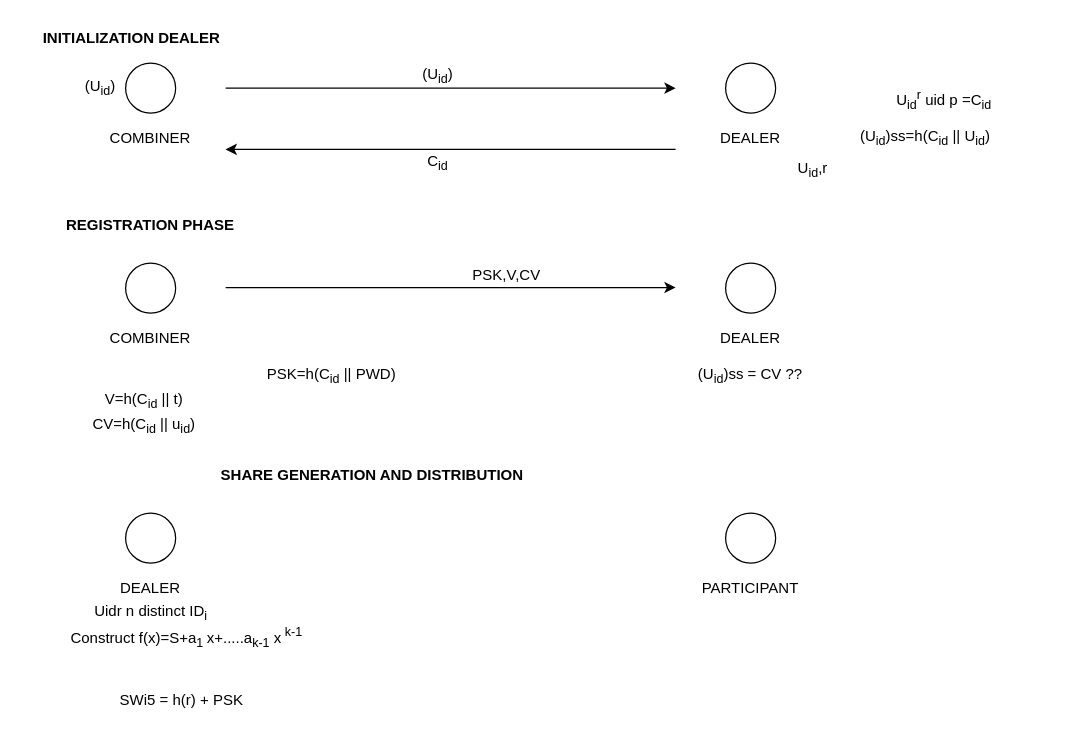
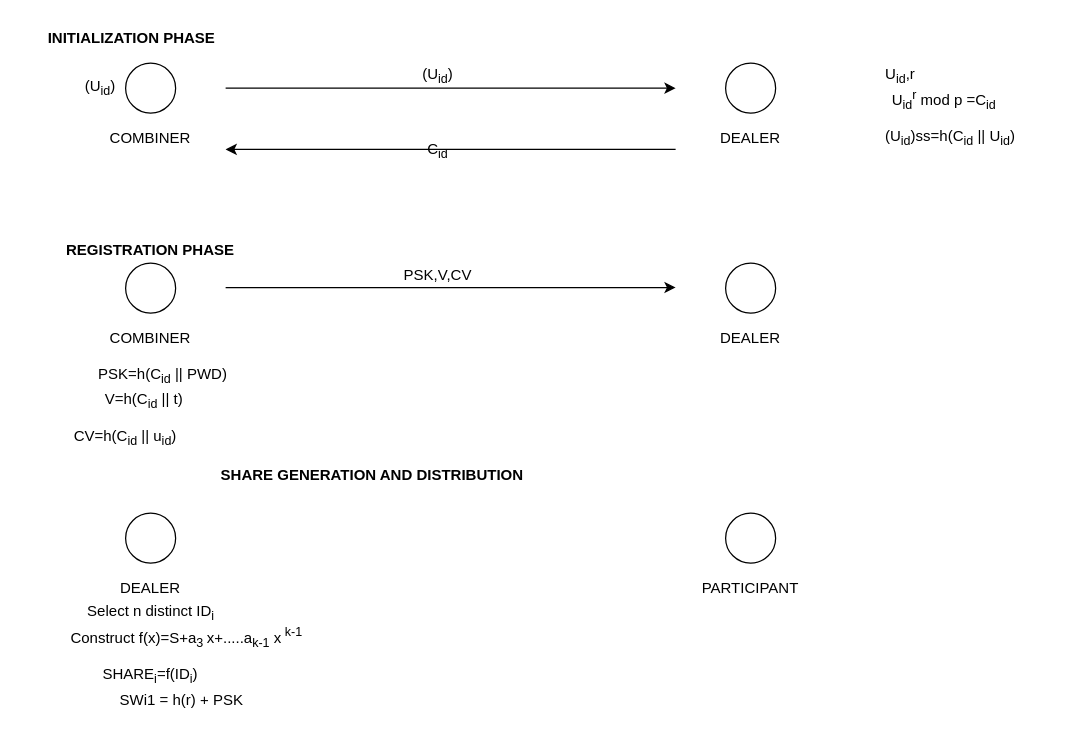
- <mxCell id="2" value="&lt;b&gt;INITIALIZATION DEALER&lt;/b&gt;" style="text;html=1;strokeColor=none;fillColor=none;align=center;verticalAlign=middle;whiteSpace=wrap;rounded=0;" vertex="1" parent="1"><mxGeometry y="20" width="170" height="20" as="geometry" x="20" /></mxCell>
+ <mxCell id="2" value="&lt;b&gt;INITIALIZATION PHASE&lt;/b&gt;" style="text;html=1;strokeColor=none;fillColor=none;align=center;verticalAlign=middle;whiteSpace=wrap;rounded=0;" vertex="1" parent="1"><mxGeometry y="20" width="170" height="20" as="geometry" x="20" /></mxCell>
- <mxCell id="11" value="U&lt;sub&gt;id&lt;/sub&gt;&lt;sup&gt;r&lt;/sup&gt; uid p =C&lt;sub&gt;id&lt;/sub&gt;" style="text;html=1;strokeColor=none;fillColor=none;align=center;verticalAlign=middle;whiteSpace=wrap;rounded=0;" vertex="1" parent="1"><mxGeometry x="680" y="70" width="150" height="20" as="geometry" /></mxCell>
+ <mxCell id="11" value="U&lt;sub&gt;id&lt;/sub&gt;&lt;sup&gt;r&lt;/sup&gt; mod p =C&lt;sub&gt;id&lt;/sub&gt;" style="text;html=1;strokeColor=none;fillColor=none;align=center;verticalAlign=middle;whiteSpace=wrap;rounded=0;" vertex="1" parent="1"><mxGeometry x="680" y="70" width="150" height="20" as="geometry" /></mxCell>
- <mxCell id="12" value="(U&lt;sub&gt;id&lt;/sub&gt;)ss=h(C&lt;sub&gt;id&lt;/sub&gt; || U&lt;sub&gt;id&lt;/sub&gt;)" style="text;html=1;strokeColor=none;fillColor=none;align=center;verticalAlign=middle;whiteSpace=wrap;rounded=0;" vertex="1" parent="1"><mxGeometry x="680" y="100" width="120" height="20" as="geometry" /></mxCell>
+ <mxCell id="12" value="(U&lt;sub&gt;id&lt;/sub&gt;)ss=h(C&lt;sub&gt;id&lt;/sub&gt; || U&lt;sub&gt;id&lt;/sub&gt;)" style="text;html=1;strokeColor=none;fillColor=none;align=center;verticalAlign=middle;whiteSpace=wrap;rounded=0;" vertex="1" parent="1"><mxGeometry x="700" y="100" width="120" height="20" as="geometry" /></mxCell>
- <mxCell id="14" value="C&lt;sub&gt;id&lt;/sub&gt;" style="text;html=1;strokeColor=none;fillColor=none;align=center;verticalAlign=middle;whiteSpace=wrap;rounded=0;" vertex="1" parent="1"><mxGeometry x="305" y="120" width="90" height="20" as="geometry" /></mxCell>
+ <mxCell id="14" value="C&lt;sub&gt;id&lt;/sub&gt;" style="text;html=1;strokeColor=none;fillColor=none;align=center;verticalAlign=middle;whiteSpace=wrap;rounded=0;" vertex="1" parent="1"><mxGeometry x="305" y="110" width="90" height="20" as="geometry" /></mxCell>
- <mxCell id="9" value="U&lt;sub&gt;id&lt;/sub&gt;,r" style="text;html=1;strokeColor=none;fillColor=none;align=center;verticalAlign=middle;whiteSpace=wrap;rounded=0;" vertex="1" parent="1"><mxGeometry x="630" y="125" width="40" height="20" as="geometry" /></mxCell>
+ <mxCell id="9" value="U&lt;sub&gt;id&lt;/sub&gt;,r" style="text;html=1;strokeColor=none;fillColor=none;align=center;verticalAlign=middle;whiteSpace=wrap;rounded=0;" vertex="1" parent="1"><mxGeometry x="700" y="50" width="40" height="20" as="geometry" /></mxCell>
- <mxCell id="15" value="&lt;b&gt;REGISTRATION PHASE&lt;/b&gt;" style="text;html=1;strokeColor=none;fillColor=none;align=center;verticalAlign=middle;whiteSpace=wrap;rounded=0;" vertex="1" parent="1"><mxGeometry x="35" y="170" width="170" height="20" as="geometry" /></mxCell>
+ <mxCell id="15" value="&lt;b&gt;REGISTRATION PHASE&lt;/b&gt;" style="text;html=1;strokeColor=none;fillColor=none;align=center;verticalAlign=middle;whiteSpace=wrap;rounded=0;" vertex="1" parent="1"><mxGeometry x="35" y="190" width="170" height="20" as="geometry" /></mxCell>
- <mxCell id="20" value="PSK,V,CV" style="text;html=1;strokeColor=none;fillColor=none;align=center;verticalAlign=middle;whiteSpace=wrap;rounded=0;" vertex="1" parent="1"><mxGeometry x="385" y="210" width="40" height="20" as="geometry" /></mxCell>
+ <mxCell id="20" value="PSK,V,CV" style="text;html=1;strokeColor=none;fillColor=none;align=center;verticalAlign=middle;whiteSpace=wrap;rounded=0;" vertex="1" parent="1"><mxGeometry x="330" y="210" width="40" height="20" as="geometry" /></mxCell>
- <mxCell id="21" value="PSK=h(C&lt;sub&gt;id&lt;/sub&gt; || PWD)" style="text;html=1;strokeColor=none;fillColor=none;align=center;verticalAlign=middle;whiteSpace=wrap;rounded=0;" vertex="1" parent="1"><mxGeometry x="195" y="290" width="140" height="20" as="geometry" /></mxCell>
+ <mxCell id="21" value="PSK=h(C&lt;sub&gt;id&lt;/sub&gt; || PWD)" style="text;html=1;strokeColor=none;fillColor=none;align=center;verticalAlign=middle;whiteSpace=wrap;rounded=0;" vertex="1" parent="1"><mxGeometry x="60" y="290" width="140" height="20" as="geometry" /></mxCell>
- <mxCell id="25" value="(U&lt;sub&gt;id&lt;/sub&gt;)ss = CV ??" style="text;html=1;strokeColor=none;fillColor=none;align=center;verticalAlign=middle;whiteSpace=wrap;rounded=0;" vertex="1" parent="1"><mxGeometry x="545" y="290" width="110" height="20" as="geometry" /></mxCell>
- <mxCell id="24" value="CV=h(C&lt;sub&gt;id&lt;/sub&gt; || u&lt;sub&gt;id&lt;/sub&gt;)" style="text;html=1;strokeColor=none;fillColor=none;align=center;verticalAlign=middle;whiteSpace=wrap;rounded=0;" vertex="1" parent="1"><mxGeometry x="60" y="330" width="110" height="20" as="geometry" /></mxCell>
+ <mxCell id="24" value="CV=h(C&lt;sub&gt;id&lt;/sub&gt; || u&lt;sub&gt;id&lt;/sub&gt;)" style="text;html=1;strokeColor=none;fillColor=none;align=center;verticalAlign=middle;whiteSpace=wrap;rounded=0;" vertex="1" parent="1"><mxGeometry x="45" y="340" width="110" height="20" as="geometry" /></mxCell>
- <mxCell id="31" value="Uidr n distinct ID&lt;sub&gt;i&lt;/sub&gt;" style="text;html=1;strokeColor=none;fillColor=none;align=center;verticalAlign=middle;whiteSpace=wrap;rounded=0;" vertex="1" parent="1"><mxGeometry x="62.5" y="480" width="115" height="20" as="geometry" /></mxCell>
+ <mxCell id="31" value="Select n distinct ID&lt;sub&gt;i&lt;/sub&gt;" style="text;html=1;strokeColor=none;fillColor=none;align=center;verticalAlign=middle;whiteSpace=wrap;rounded=0;" vertex="1" parent="1"><mxGeometry x="62.5" y="480" width="115" height="20" as="geometry" /></mxCell>
- <mxCell id="32" value="Construct f(x)=S+a&lt;sub&gt;1 &lt;/sub&gt;x+.....a&lt;sub&gt;k-1&lt;/sub&gt; x&lt;sup&gt; k-1&lt;/sup&gt;" style="text;html=1;strokeColor=none;fillColor=none;align=center;verticalAlign=middle;whiteSpace=wrap;rounded=0;" vertex="1" parent="1"><mxGeometry y="500" width="257.5" height="20" as="geometry" x="20" /></mxCell>
+ <mxCell id="32" value="Construct f(x)=S+a&lt;sub&gt;3 &lt;/sub&gt;x+.....a&lt;sub&gt;k-1&lt;/sub&gt; x&lt;sup&gt; k-1&lt;/sup&gt;" style="text;html=1;strokeColor=none;fillColor=none;align=center;verticalAlign=middle;whiteSpace=wrap;rounded=0;" vertex="1" parent="1"><mxGeometry y="500" width="257.5" height="20" as="geometry" x="20" /></mxCell>
+ <mxCell id="33" value="SHARE&lt;sub&gt;i&lt;/sub&gt;=f(ID&lt;sub&gt;i&lt;/sub&gt;)" style="text;html=1;strokeColor=none;fillColor=none;align=center;verticalAlign=middle;whiteSpace=wrap;rounded=0;" vertex="1" parent="1"><mxGeometry x="100" y="530" width="40" height="20" as="geometry" /></mxCell>
- <mxCell id="34" value="SWi5 = h(r) + PSK " style="text;html=1;strokeColor=none;fillColor=none;align=center;verticalAlign=middle;whiteSpace=wrap;rounded=0;" vertex="1" parent="1"><mxGeometry x="60" y="550" width="170" height="20" as="geometry" /></mxCell>
+ <mxCell id="34" value="SWi1 = h(r) + PSK " style="text;html=1;strokeColor=none;fillColor=none;align=center;verticalAlign=middle;whiteSpace=wrap;rounded=0;" vertex="1" parent="1"><mxGeometry x="60" y="550" width="170" height="20" as="geometry" /></mxCell>
